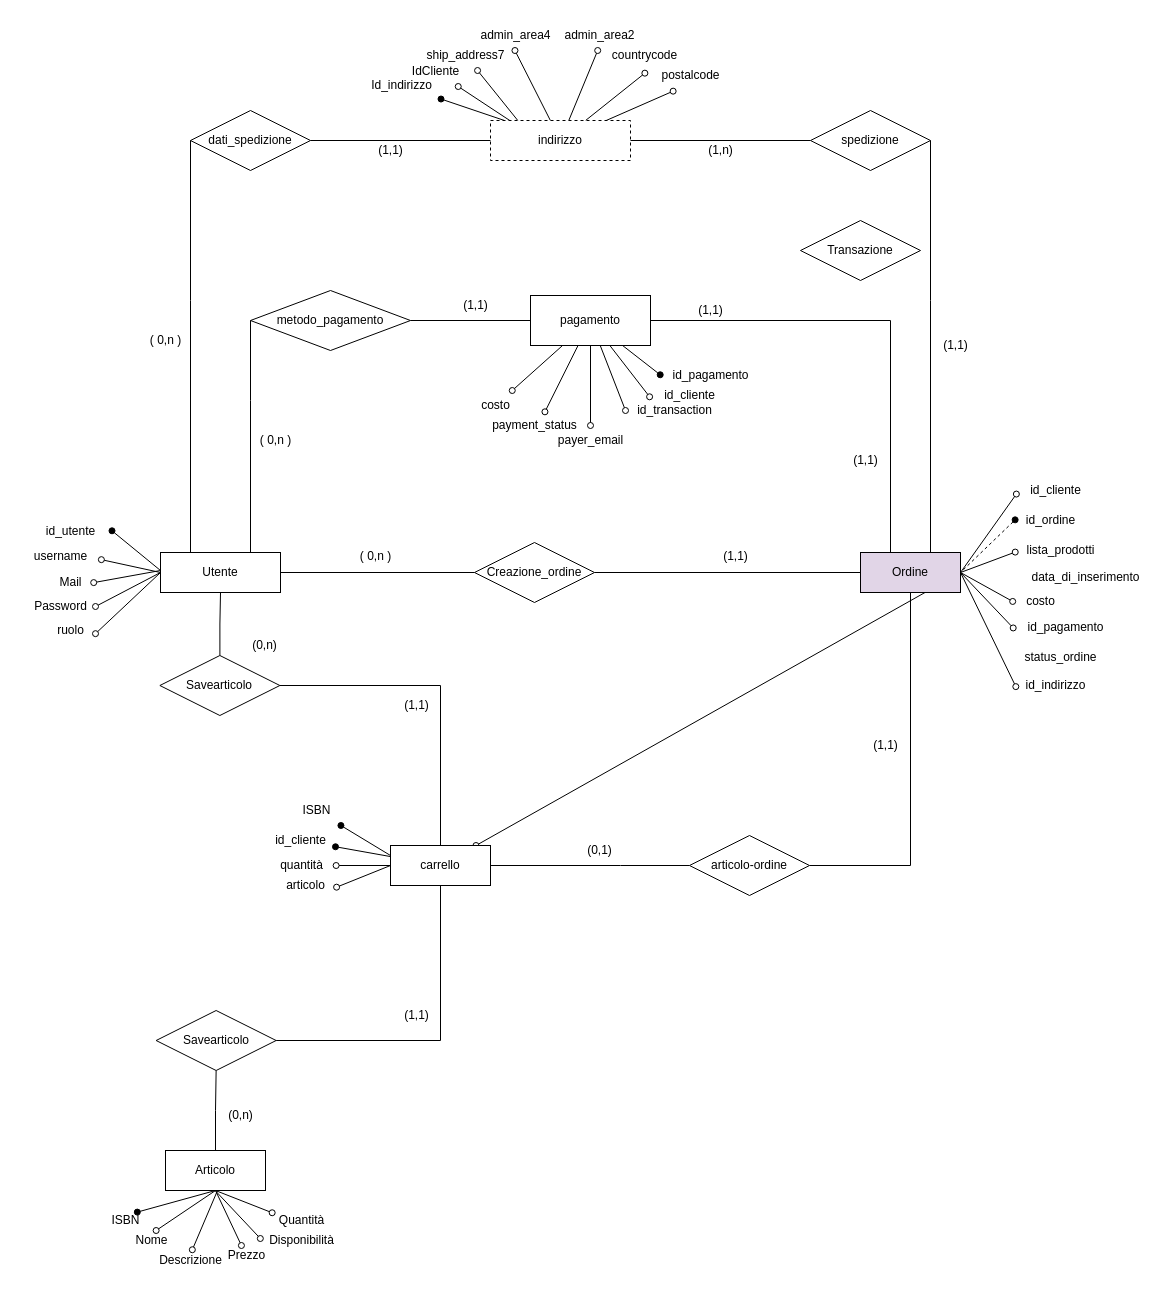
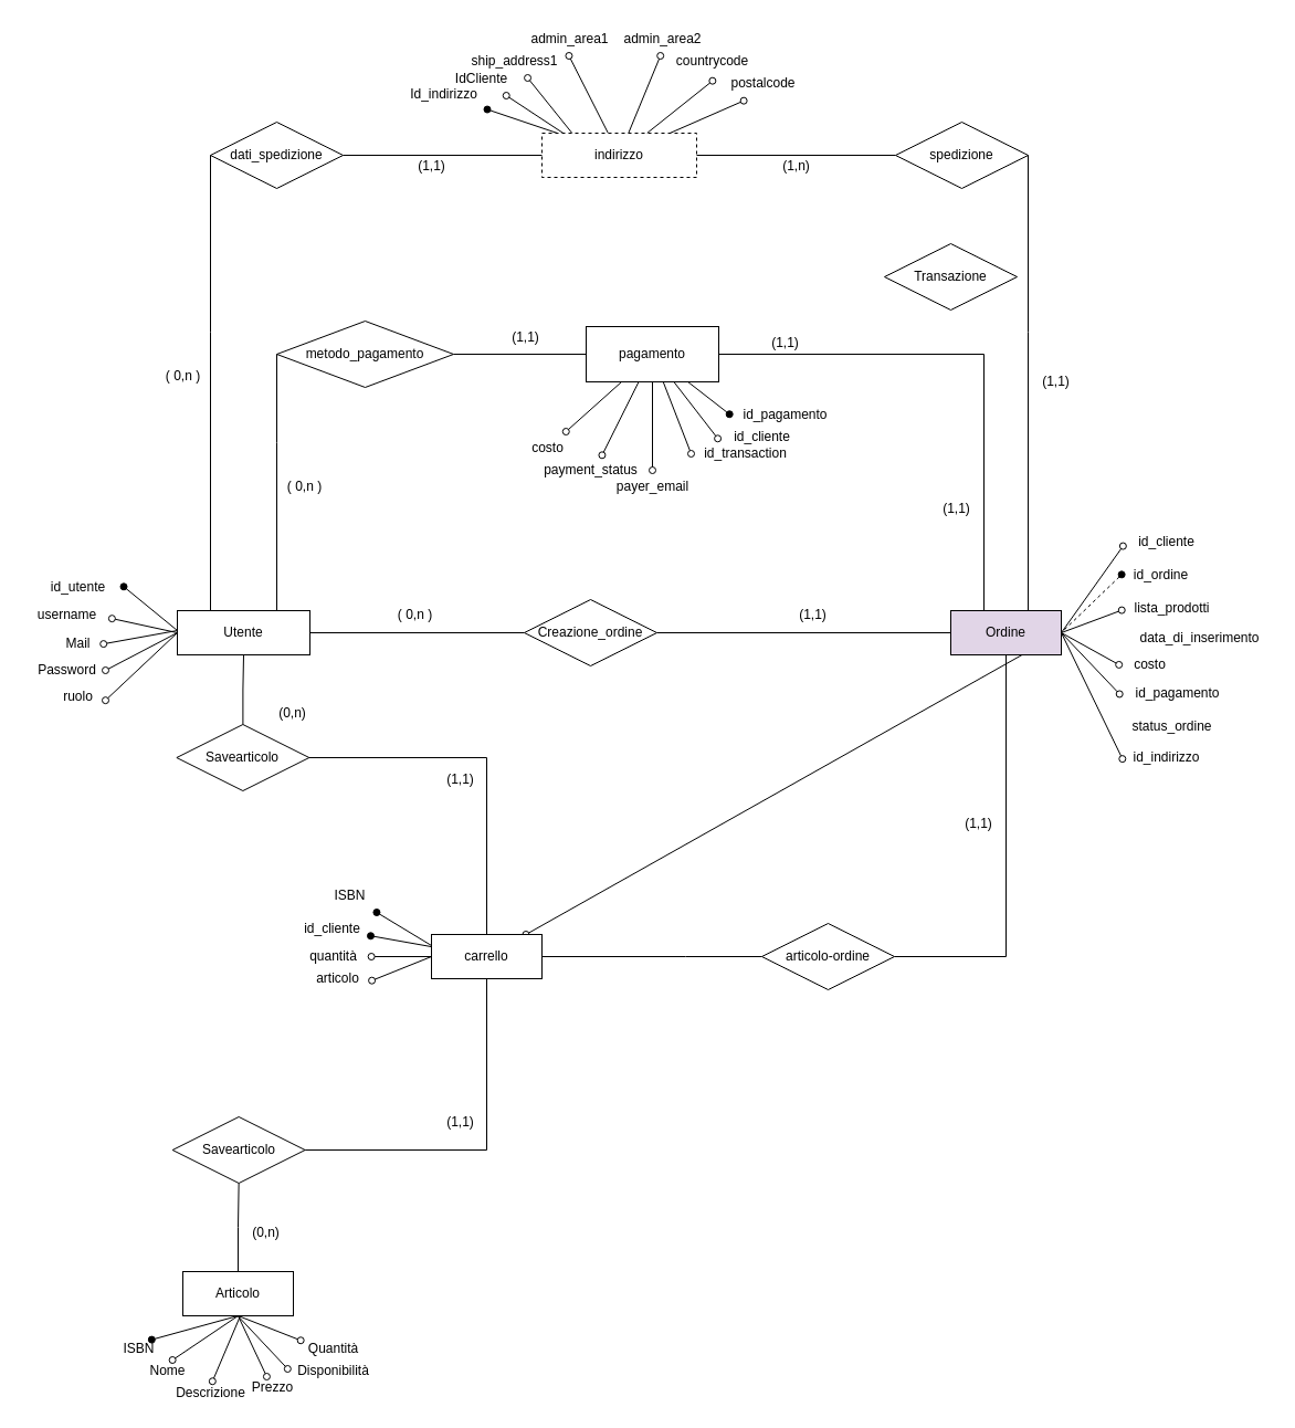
- <mxCell id="81" value="admin_area4" style="text;html=1;align=center;verticalAlign=middle;resizable=0;points=[];autosize=1;strokeColor=none;fillColor=none;" parent="1" vertex="1"><mxGeometry x="470" y="20" width="90" height="30" as="geometry" /></mxCell>
+ <mxCell id="81" value="admin_area1" style="text;html=1;align=center;verticalAlign=middle;resizable=0;points=[];autosize=1;strokeColor=none;fillColor=none;" parent="1" vertex="1"><mxGeometry x="470" y="20" width="90" height="30" as="geometry" /></mxCell>
- <mxCell id="49" value="ship_address7" style="text;html=1;align=center;verticalAlign=middle;resizable=0;points=[];autosize=1;strokeColor=none;fillColor=none;" parent="1" vertex="1"><mxGeometry x="415" y="40" width="100" height="30" as="geometry" /></mxCell>
+ <mxCell id="49" value="ship_address1" style="text;html=1;align=center;verticalAlign=middle;resizable=0;points=[];autosize=1;strokeColor=none;fillColor=none;" parent="1" vertex="1"><mxGeometry x="415" y="40" width="100" height="30" as="geometry" /></mxCell>
- <mxCell id="107" value="(0,1)" style="text;html=1;align=center;verticalAlign=middle;resizable=0;points=[];autosize=1;strokeColor=none;fillColor=none;" parent="1" vertex="1"><mxGeometry x="574" y="835" width="50" height="30" as="geometry" /></mxCell>
